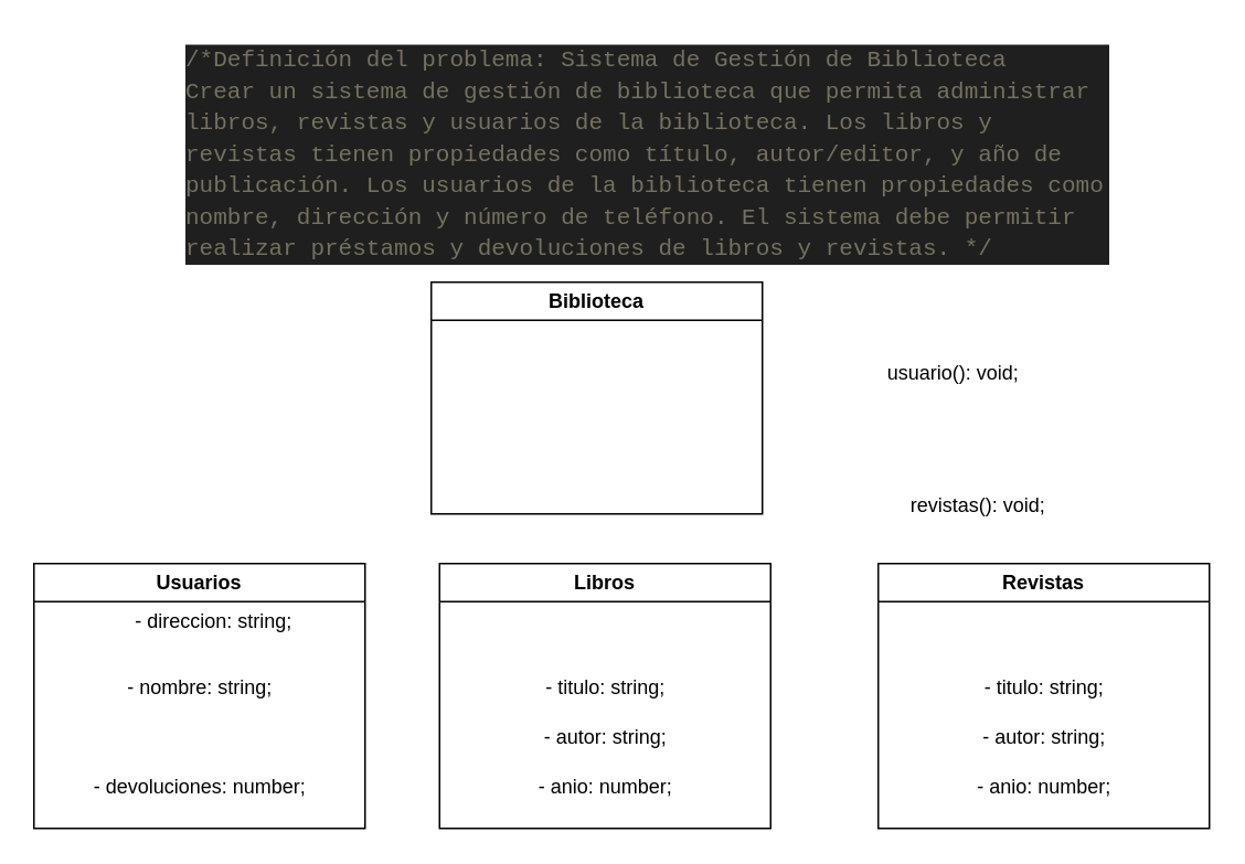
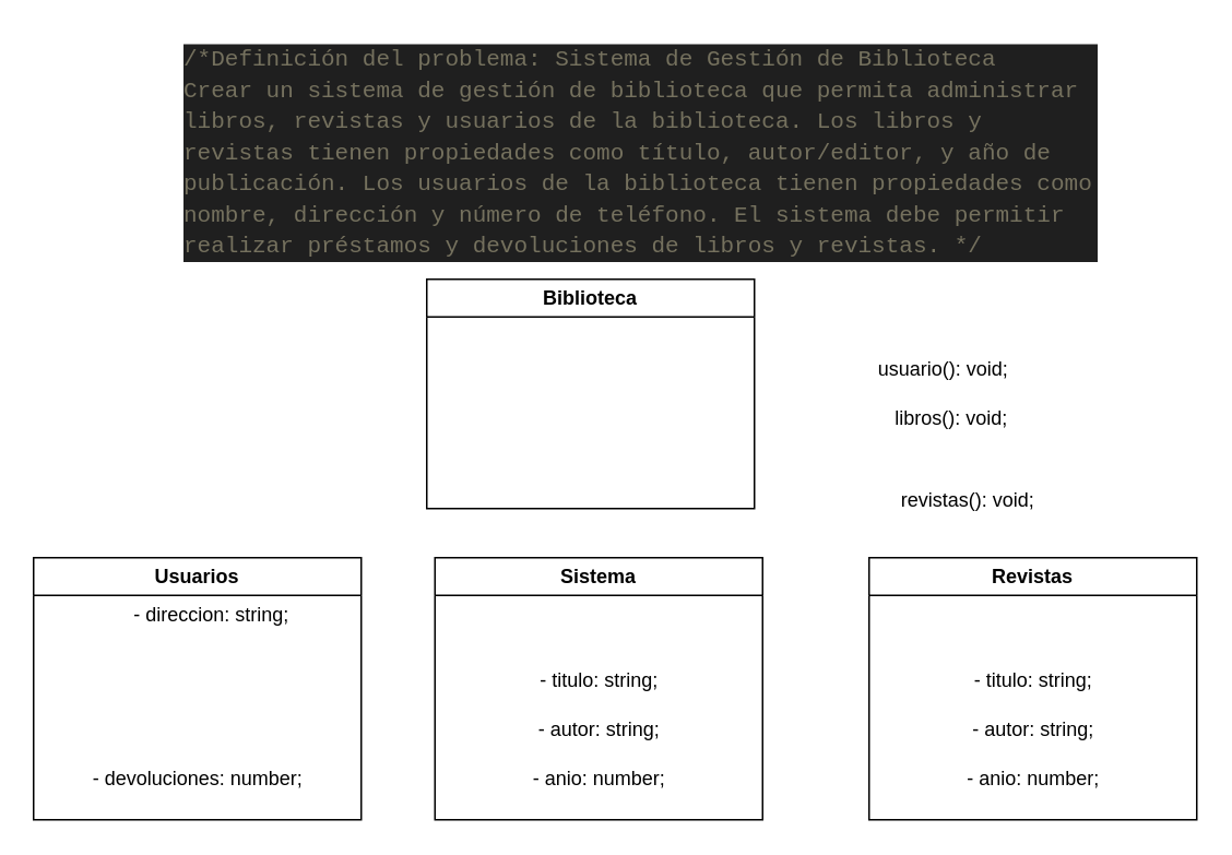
+ <mxCell id="17" value="libros(): void;" style="text;html=1;align=center;verticalAlign=middle;resizable=0;points=[];autosize=1;strokeColor=none;fillColor=none;" parent="1" vertex="1"><mxGeometry x="535" y="240" width="90" height="30" as="geometry" /></mxCell>
- <mxCell id="8" value="Libros" style="swimlane;whiteSpace=wrap;html=1;" parent="1" vertex="1"><mxGeometry x="265" y="340" width="200" height="160" as="geometry" /></mxCell>
+ <mxCell id="8" value="Sistema" style="swimlane;whiteSpace=wrap;html=1;" parent="1" vertex="1"><mxGeometry x="265" y="340" width="200" height="160" as="geometry" /></mxCell>
- <mxCell id="5" value="- nombre: string;" style="text;html=1;align=center;verticalAlign=middle;resizable=0;points=[];autosize=1;strokeColor=none;fillColor=none;" parent="4" vertex="1"><mxGeometry x="45" y="60" width="110" height="30" as="geometry" /></mxCell>
